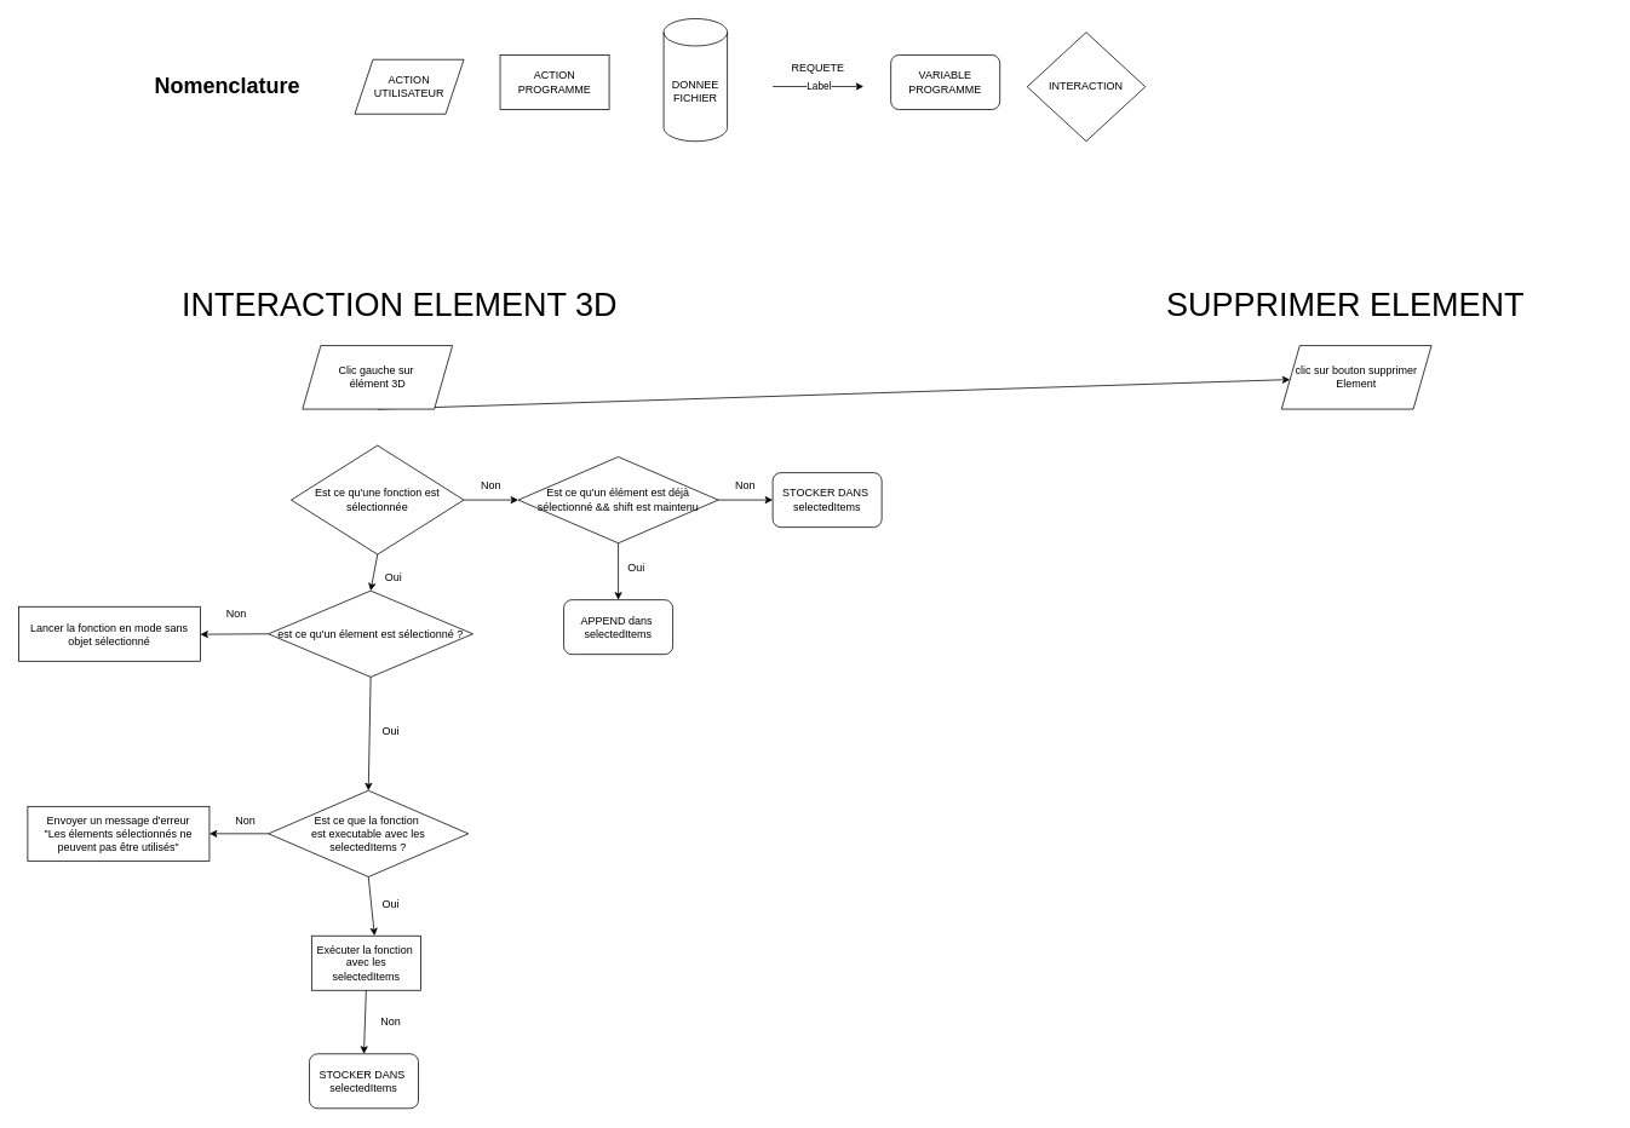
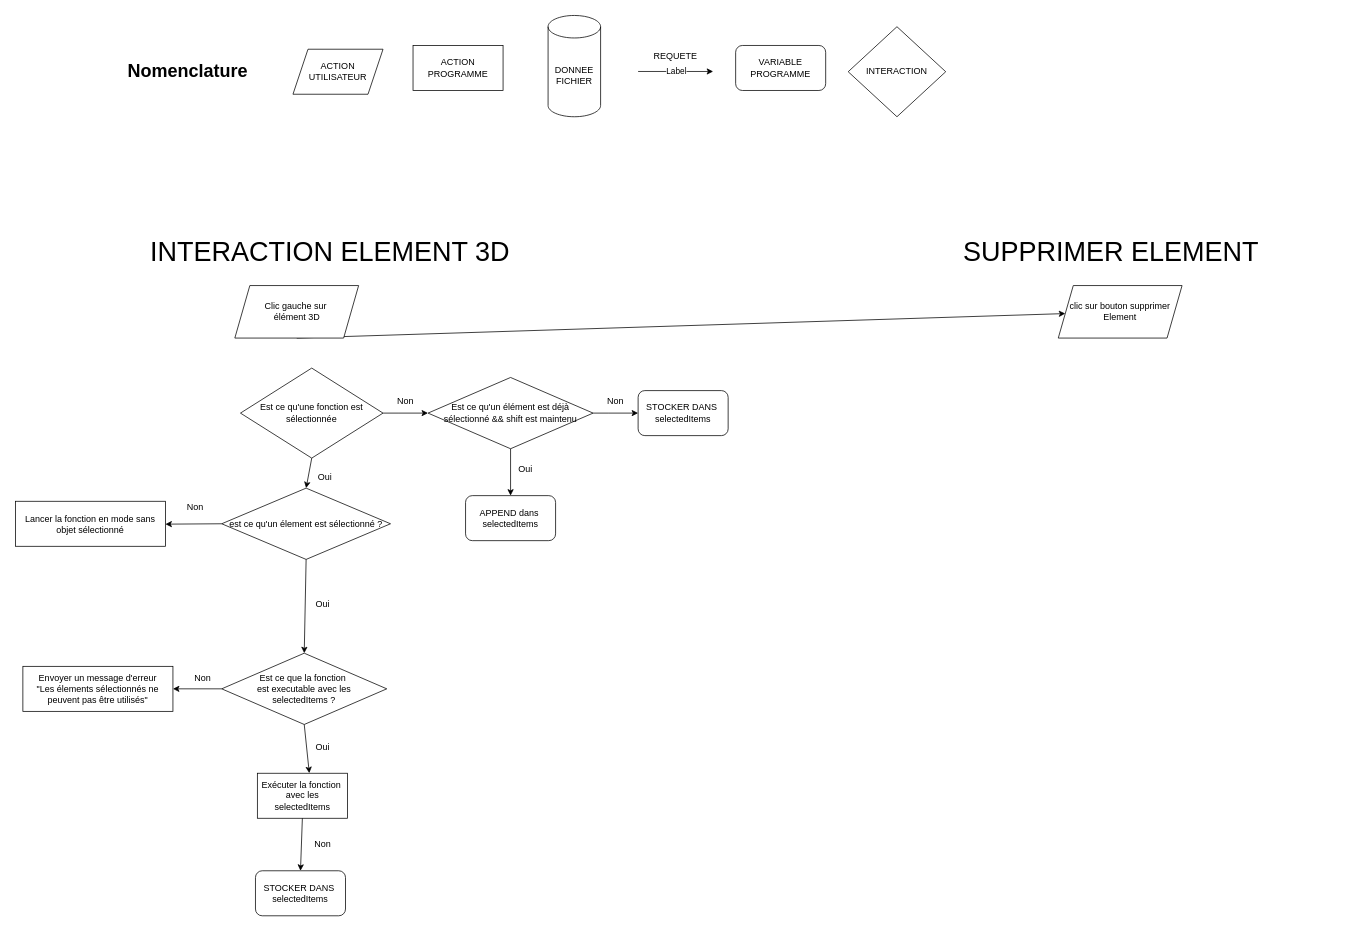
- <mxCell id="14" value="&lt;div&gt;&lt;br&gt;&lt;/div&gt;Clic gauche sur&amp;nbsp;&lt;div&gt;élément 3D&lt;div&gt;&lt;br&gt;&lt;/div&gt;&lt;/div&gt;" style="shape=parallelogram;perimeter=parallelogramPerimeter;whiteSpace=wrap;html=1;fixedSize=1;" vertex="1" parent="1"><mxGeometry x="332.5" y="380" width="165" height="70" as="geometry" /></mxCell>
+ <mxCell id="14" value="&lt;div&gt;&lt;br&gt;&lt;/div&gt;Clic gauche sur&amp;nbsp;&lt;div&gt;élément 3D&lt;div&gt;&lt;br&gt;&lt;/div&gt;&lt;/div&gt;" style="shape=parallelogram;perimeter=parallelogramPerimeter;whiteSpace=wrap;html=1;fixedSize=1;" vertex="1" parent="1"><mxGeometry x="312.5" y="380" width="165" height="70" as="geometry" /></mxCell>
